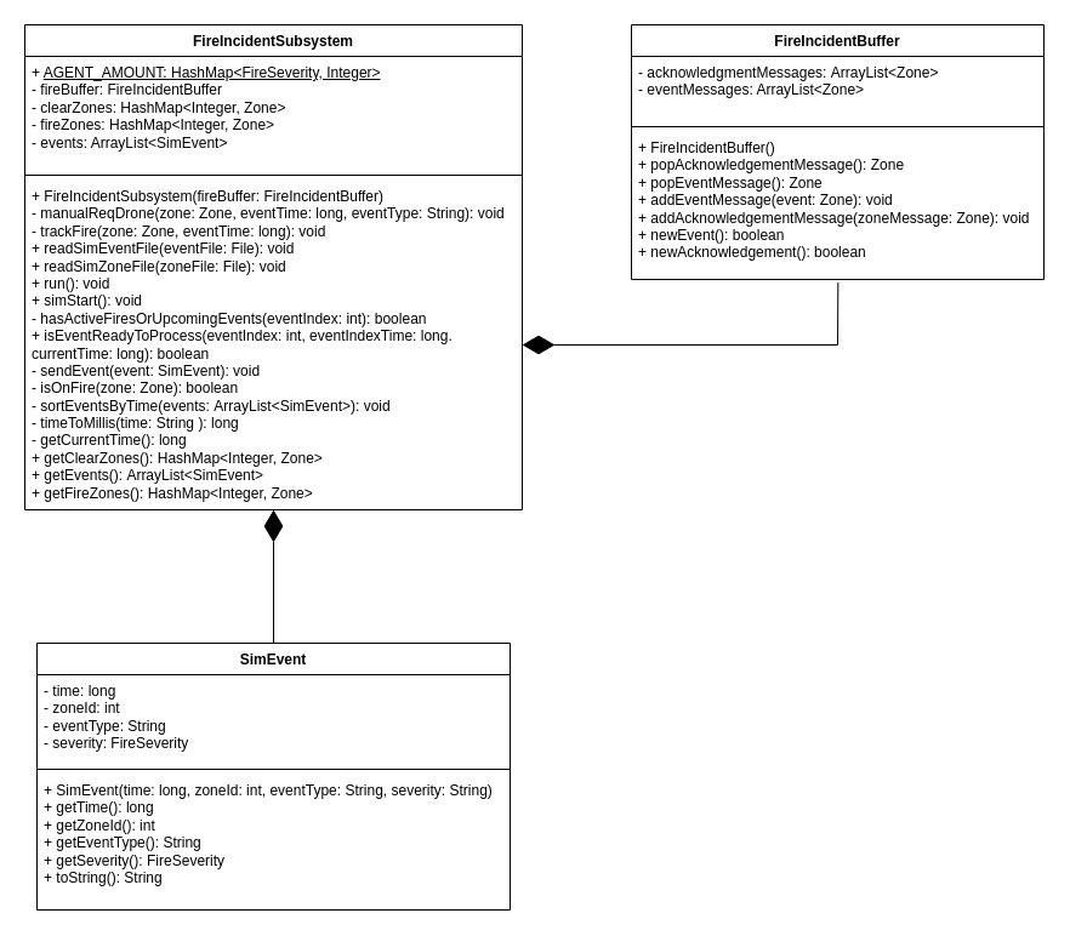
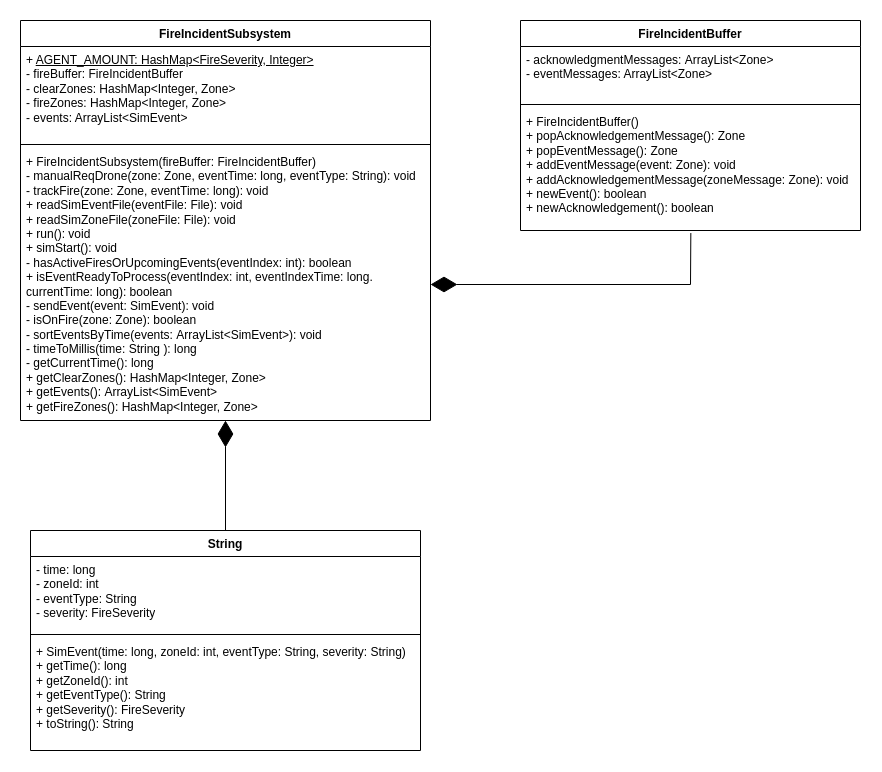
- <mxCell id="11" value="SimEvent" style="swimlane;fontStyle=1;align=center;verticalAlign=top;childLayout=stackLayout;horizontal=1;startSize=26;horizontalStack=0;resizeParent=1;resizeParentMax=0;resizeLast=0;collapsible=1;marginBottom=0;whiteSpace=wrap;html=1;" vertex="1" parent="1"><mxGeometry x="30" y="530" width="390" height="220" as="geometry" /></mxCell>
+ <mxCell id="11" value="String" style="swimlane;fontStyle=1;align=center;verticalAlign=top;childLayout=stackLayout;horizontal=1;startSize=26;horizontalStack=0;resizeParent=1;resizeParentMax=0;resizeLast=0;collapsible=1;marginBottom=0;whiteSpace=wrap;html=1;" vertex="1" parent="1"><mxGeometry x="30" y="530" width="390" height="220" as="geometry" /></mxCell>
